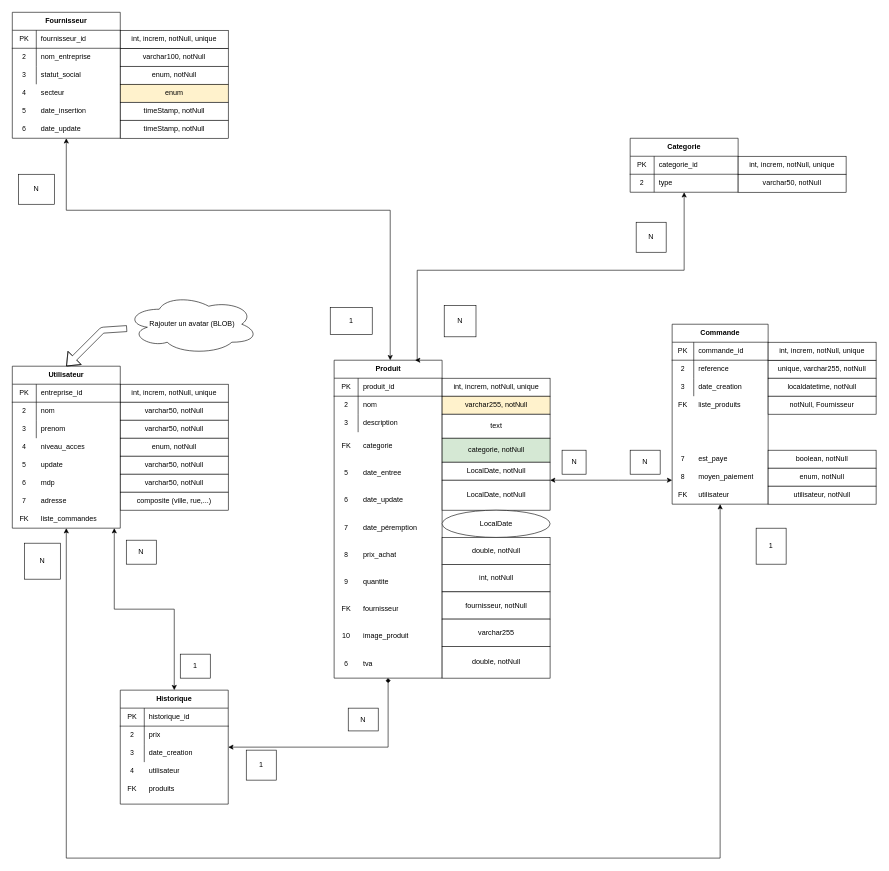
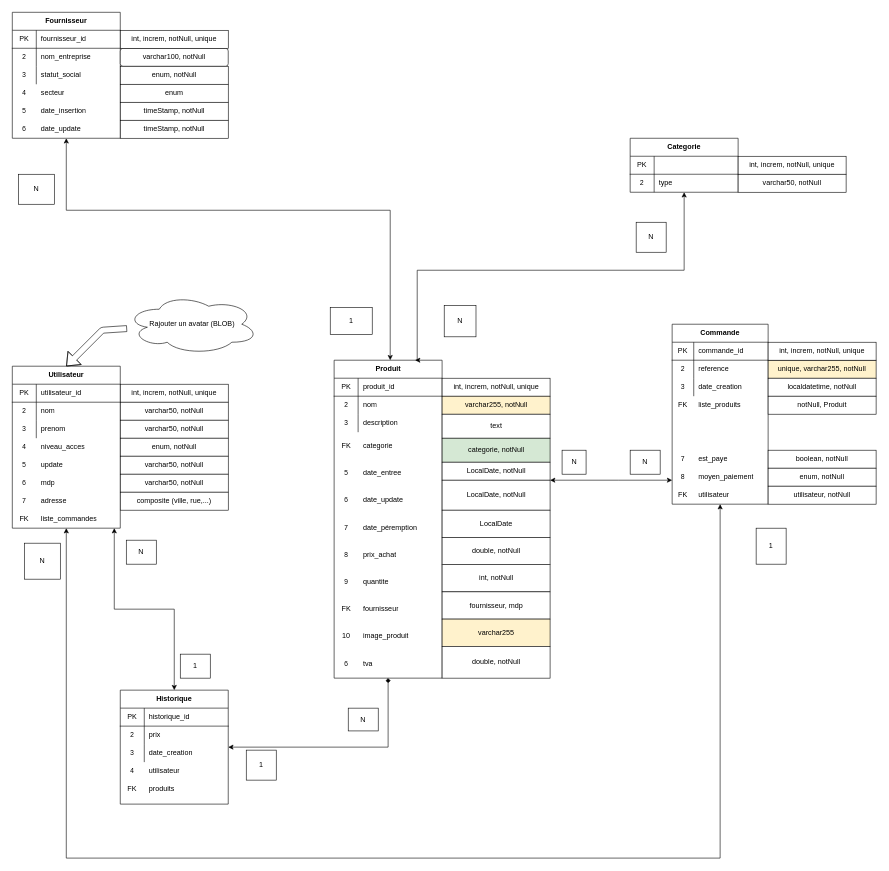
- <mxCell id="56" value="varchar100, notNull" style="rounded=0;whiteSpace=wrap;html=1;" vertex="1" parent="34"><mxGeometry x="180" y="60" width="180" height="30" as="geometry" /></mxCell>
+ <mxCell id="56" value="varchar100, notNull" style="whiteSpace=wrap;html=1;rounded=1;" vertex="1" parent="34"><mxGeometry x="180" y="60" width="180" height="30" as="geometry" /></mxCell>
- <mxCell id="58" value="enum" style="rounded=0;whiteSpace=wrap;html=1;fillColor=#fff2cc;" vertex="1" parent="34"><mxGeometry x="180" y="120" width="180" height="30" as="geometry" /></mxCell>
+ <mxCell id="58" value="enum" style="rounded=0;whiteSpace=wrap;html=1;" vertex="1" parent="34"><mxGeometry x="180" y="120" width="180" height="30" as="geometry" /></mxCell>
- <mxCell id="101" value="categorie_id" style="shape=partialRectangle;html=1;whiteSpace=wrap;connectable=0;fillColor=none;top=0;left=0;bottom=0;right=0;align=left;spacingLeft=6;overflow=hidden;" vertex="1" parent="99"><mxGeometry x="40" width="140" height="30" as="geometry" /></mxCell>
- <mxCell id="27" value="unique, varchar255, notNull" style="rounded=0;whiteSpace=wrap;html=1;" vertex="1" parent="2"><mxGeometry x="160" y="60" width="180" height="30" as="geometry" /></mxCell>
+ <mxCell id="27" value="unique, varchar255, notNull" style="rounded=0;whiteSpace=wrap;html=1;fillColor=#fff2cc;" vertex="1" parent="2"><mxGeometry x="160" y="60" width="180" height="30" as="geometry" /></mxCell>
- <mxCell id="67" value="entreprise_id" style="shape=partialRectangle;html=1;whiteSpace=wrap;connectable=0;fillColor=none;top=0;left=0;bottom=0;right=0;align=left;spacingLeft=6;overflow=hidden;" vertex="1" parent="65"><mxGeometry x="40" width="140" height="30" as="geometry" /></mxCell>
+ <mxCell id="67" value="utilisateur_id" style="shape=partialRectangle;html=1;whiteSpace=wrap;connectable=0;fillColor=none;top=0;left=0;bottom=0;right=0;align=left;spacingLeft=6;overflow=hidden;" vertex="1" parent="65"><mxGeometry x="40" width="140" height="30" as="geometry" /></mxCell>
- <mxCell id="29" value="notNull, Fournisseur" style="rounded=0;whiteSpace=wrap;html=1;" vertex="1" parent="2"><mxGeometry x="160" y="120" width="180" height="30" as="geometry" /></mxCell>
+ <mxCell id="29" value="notNull, Produit" style="rounded=0;whiteSpace=wrap;html=1;" vertex="1" parent="2"><mxGeometry x="160" y="120" width="180" height="30" as="geometry" /></mxCell>
- <mxCell id="144" value="LocalDate" style="ellipse;whiteSpace=wrap;html=1;" vertex="1" parent="107"><mxGeometry x="180" y="250.0" width="180" height="45.389" as="geometry" /></mxCell>
+ <mxCell id="144" value="LocalDate" style="rounded=0;whiteSpace=wrap;html=1;" vertex="1" parent="107"><mxGeometry x="180" y="250.0" width="180" height="45.389" as="geometry" /></mxCell>
- <mxCell id="147" value="fournisseur, notNull" style="rounded=0;whiteSpace=wrap;html=1;" vertex="1" parent="107"><mxGeometry x="180" y="386.167" width="180" height="45.389" as="geometry" /></mxCell>
+ <mxCell id="147" value="fournisseur, mdp" style="rounded=0;whiteSpace=wrap;html=1;" vertex="1" parent="107"><mxGeometry x="180" y="386.167" width="180" height="45.389" as="geometry" /></mxCell>
- <mxCell id="148" value="varchar255" style="rounded=0;whiteSpace=wrap;html=1;" vertex="1" parent="107"><mxGeometry x="180" y="431.552" width="180" height="45.389" as="geometry" /></mxCell>
+ <mxCell id="148" value="varchar255" style="rounded=0;whiteSpace=wrap;html=1;fillColor=#fff2cc;" vertex="1" parent="107"><mxGeometry x="180" y="431.552" width="180" height="45.389" as="geometry" /></mxCell>
